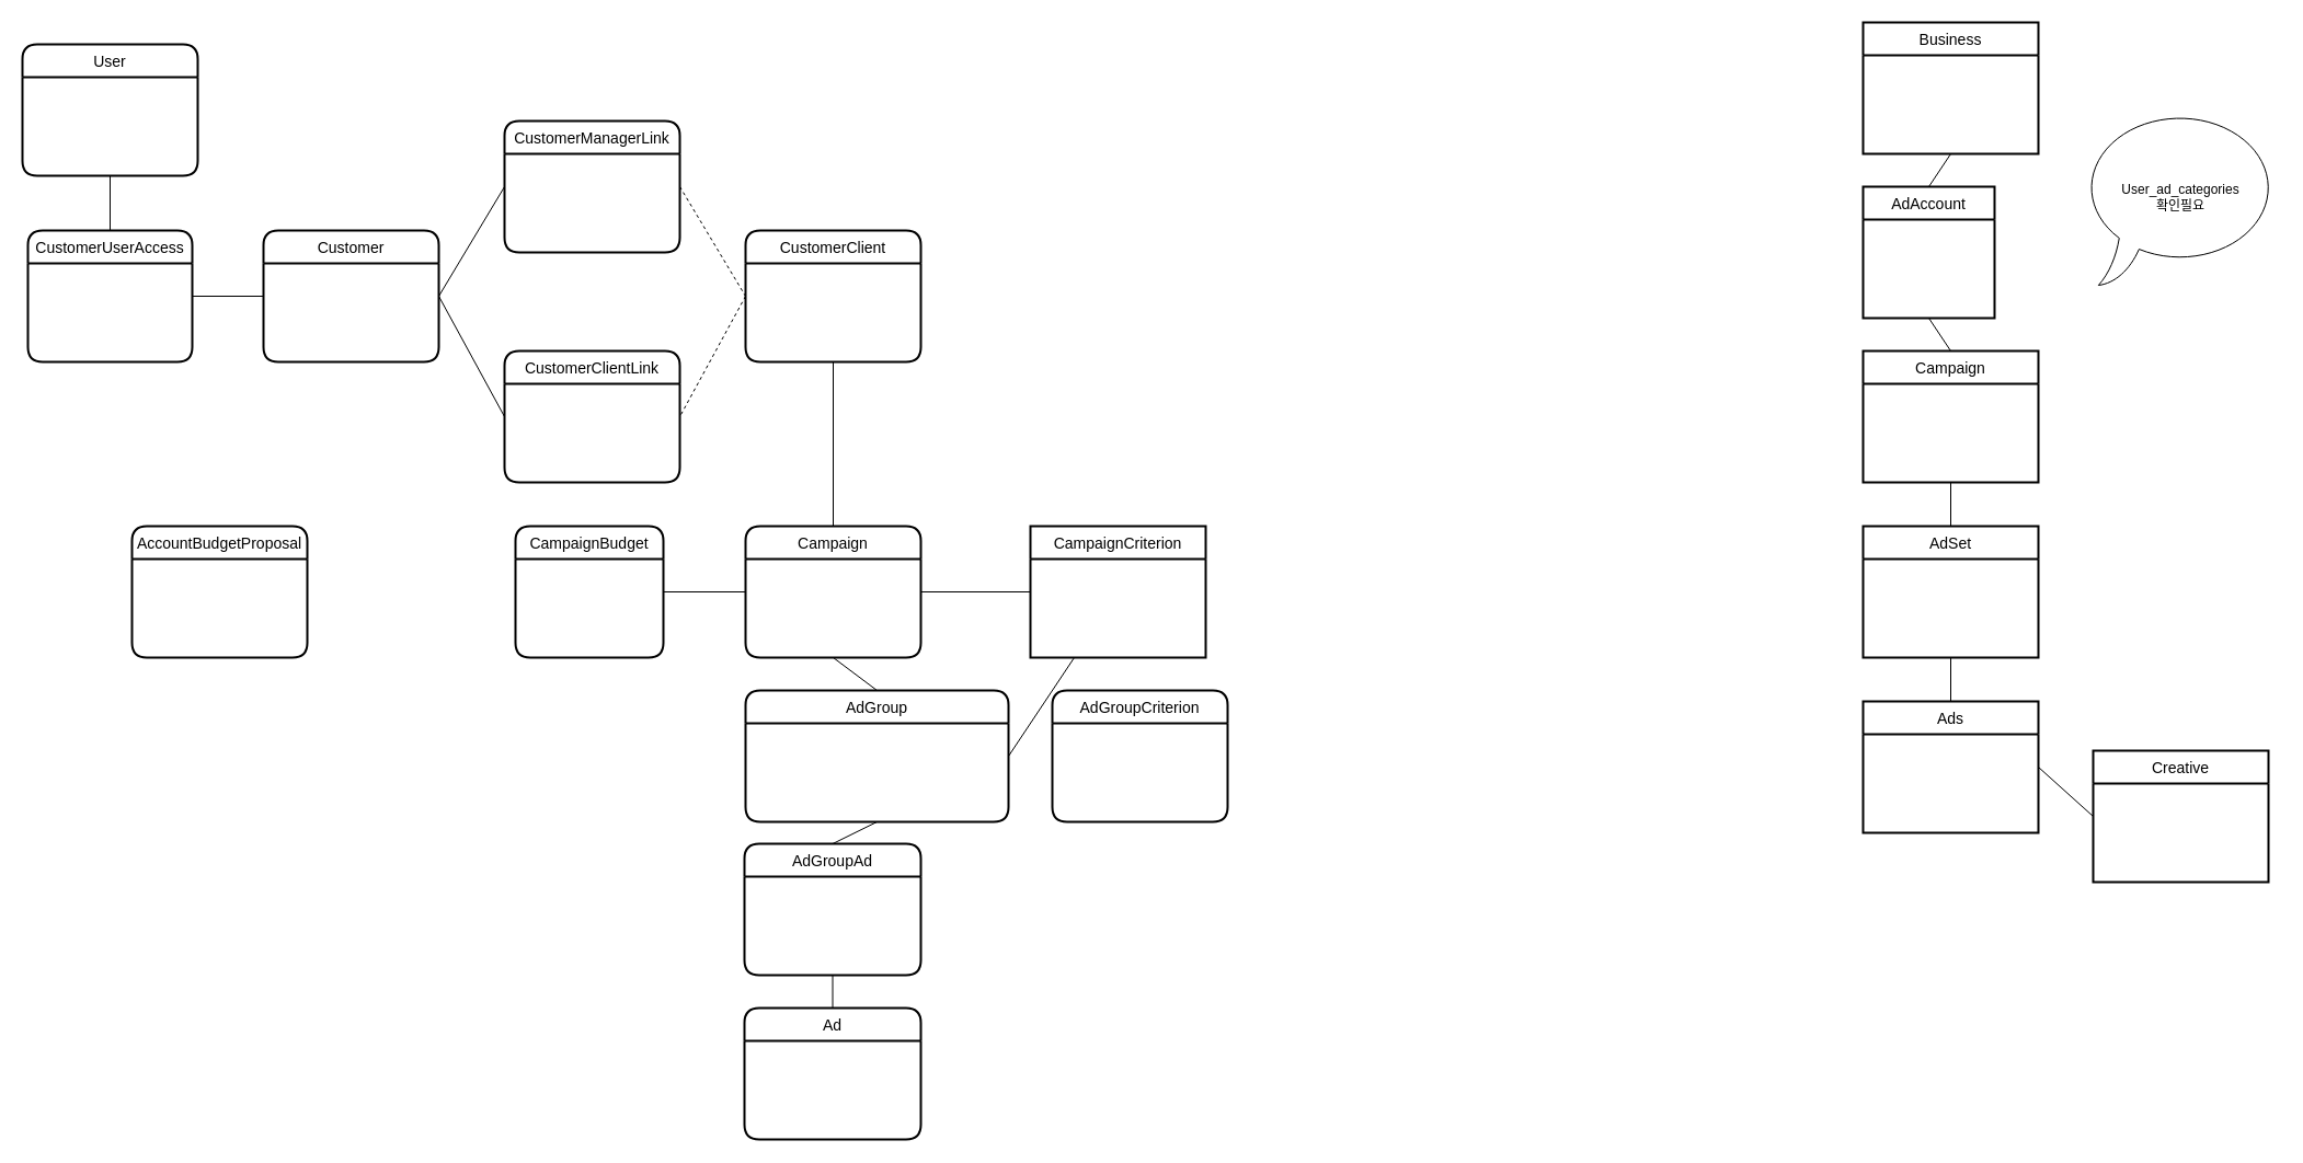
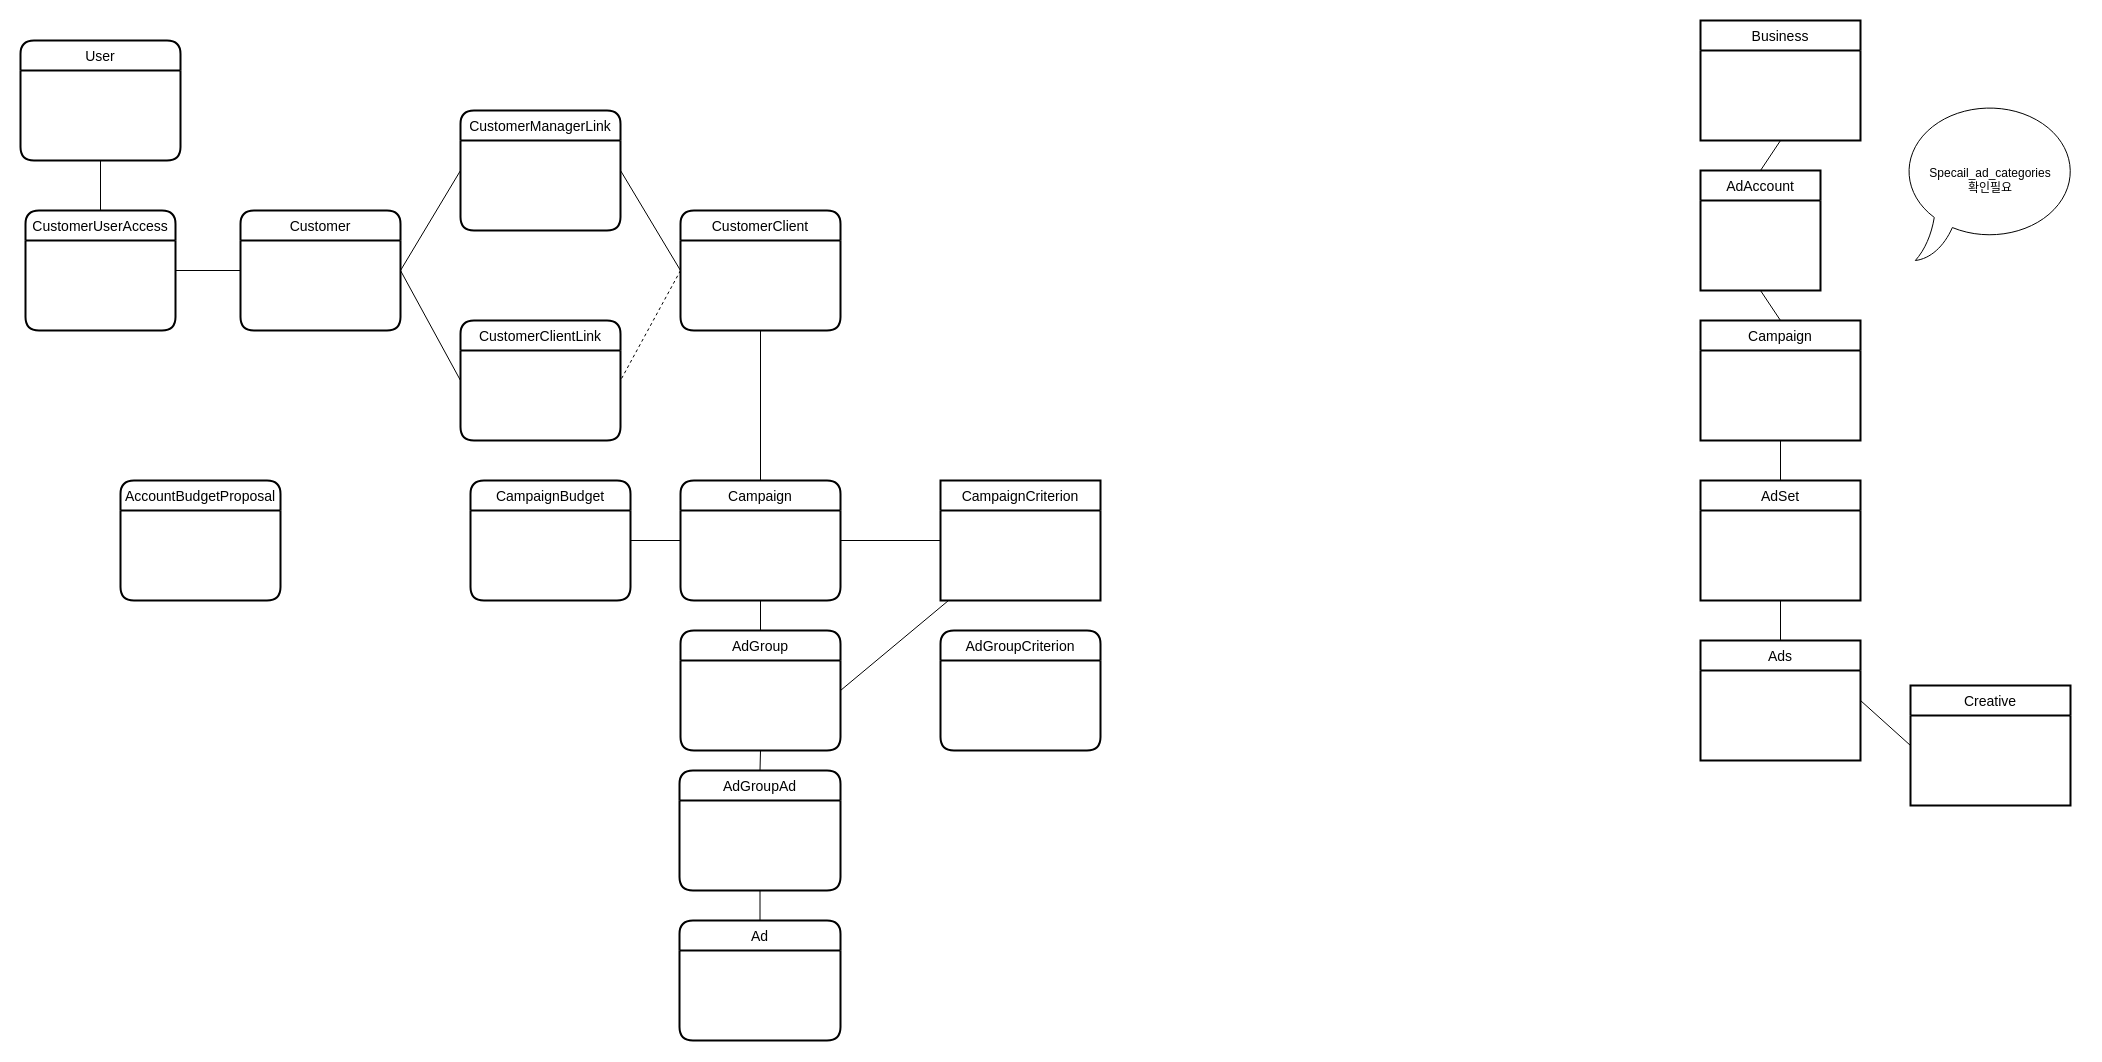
- <mxCell id="36" value="&lt;span&gt;User_ad_categories&lt;/span&gt;&lt;br&gt;&lt;span&gt;확인필요&lt;/span&gt;" style="whiteSpace=wrap;html=1;shape=mxgraph.basic.oval_callout" parent="1" vertex="1"><mxGeometry x="1900" y="100" width="180" height="160" as="geometry" /></mxCell>
+ <mxCell id="36" value="&lt;span&gt;Specail_ad_categories&lt;/span&gt;&lt;br&gt;&lt;span&gt;확인필요&lt;/span&gt;" style="whiteSpace=wrap;html=1;shape=mxgraph.basic.oval_callout" parent="1" vertex="1"><mxGeometry x="1900" y="100" width="180" height="160" as="geometry" /></mxCell>
- <mxCell id="12" value="" style="endArrow=none;html=1;rounded=0;exitX=1;exitY=0.5;exitDx=0;exitDy=0;entryX=0;entryY=0.5;entryDx=0;entryDy=0;dashed=1;" parent="1" source="6" target="4" edge="1"><mxGeometry relative="1" as="geometry"><mxPoint x="470" y="410" as="sourcePoint" /><mxPoint x="630" y="410" as="targetPoint" /></mxGeometry></mxCell>
+ <mxCell id="12" value="" style="endArrow=none;html=1;rounded=0;exitX=1;exitY=0.5;exitDx=0;exitDy=0;entryX=0;entryY=0.5;entryDx=0;entryDy=0;" parent="1" source="6" target="4" edge="1"><mxGeometry relative="1" as="geometry"><mxPoint x="470" y="410" as="sourcePoint" /><mxPoint x="630" y="410" as="targetPoint" /></mxGeometry></mxCell>
- <mxCell id="16" value="CampaignBudget" style="swimlane;childLayout=stackLayout;horizontal=1;startSize=30;horizontalStack=0;rounded=1;fontSize=14;fontStyle=0;strokeWidth=2;resizeParent=0;resizeLast=1;shadow=0;dashed=0;align=center;" parent="1" vertex="1"><mxGeometry x="470" y="480" width="135" height="120" as="geometry" /></mxCell>
+ <mxCell id="16" value="CampaignBudget" style="swimlane;childLayout=stackLayout;horizontal=1;startSize=30;horizontalStack=0;rounded=1;fontSize=14;fontStyle=0;strokeWidth=2;resizeParent=0;resizeLast=1;shadow=0;dashed=0;align=center;" parent="1" vertex="1"><mxGeometry x="470" y="480" width="160" height="120" as="geometry" /></mxCell>
- <mxCell id="18" value="AdGroup" style="swimlane;childLayout=stackLayout;horizontal=1;startSize=30;horizontalStack=0;rounded=1;fontSize=14;fontStyle=0;strokeWidth=2;resizeParent=0;resizeLast=1;shadow=0;dashed=0;align=center;" parent="1" vertex="1"><mxGeometry x="680" y="630" width="240" height="120" as="geometry" /></mxCell>
+ <mxCell id="18" value="AdGroup" style="swimlane;childLayout=stackLayout;horizontal=1;startSize=30;horizontalStack=0;rounded=1;fontSize=14;fontStyle=0;strokeWidth=2;resizeParent=0;resizeLast=1;shadow=0;dashed=0;align=center;" parent="1" vertex="1"><mxGeometry x="680" y="630" width="160" height="120" as="geometry" /></mxCell>
- <mxCell id="24" value="AdGroupCriterion" style="swimlane;childLayout=stackLayout;horizontal=1;startSize=30;horizontalStack=0;rounded=1;fontSize=14;fontStyle=0;strokeWidth=2;resizeParent=0;resizeLast=1;shadow=0;dashed=0;align=center;" parent="1" vertex="1"><mxGeometry x="960" y="630" width="160" height="120" as="geometry" /></mxCell>
+ <mxCell id="24" value="AdGroupCriterion" style="swimlane;childLayout=stackLayout;horizontal=1;startSize=30;horizontalStack=0;rounded=1;fontSize=14;fontStyle=0;strokeWidth=2;resizeParent=0;resizeLast=1;shadow=0;dashed=0;align=center;" parent="1" vertex="1"><mxGeometry x="940" y="630" width="160" height="120" as="geometry" /></mxCell>
